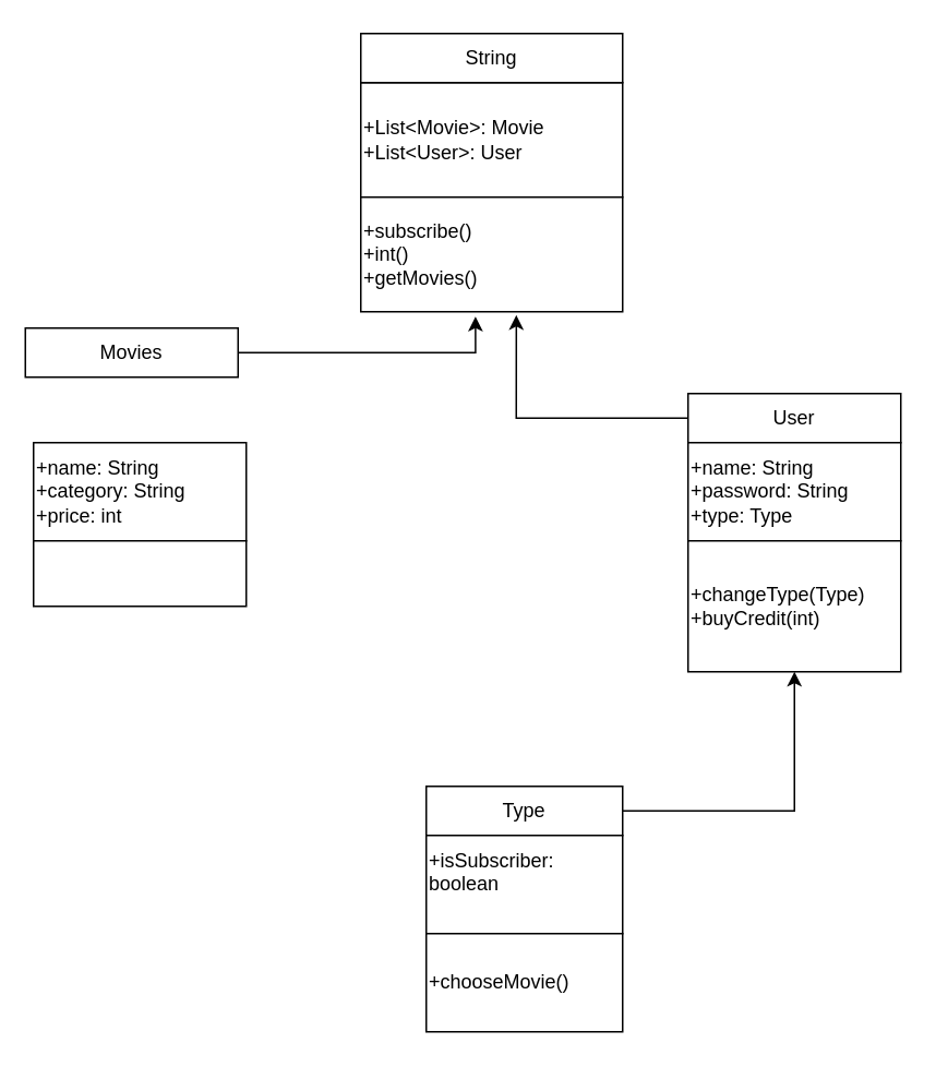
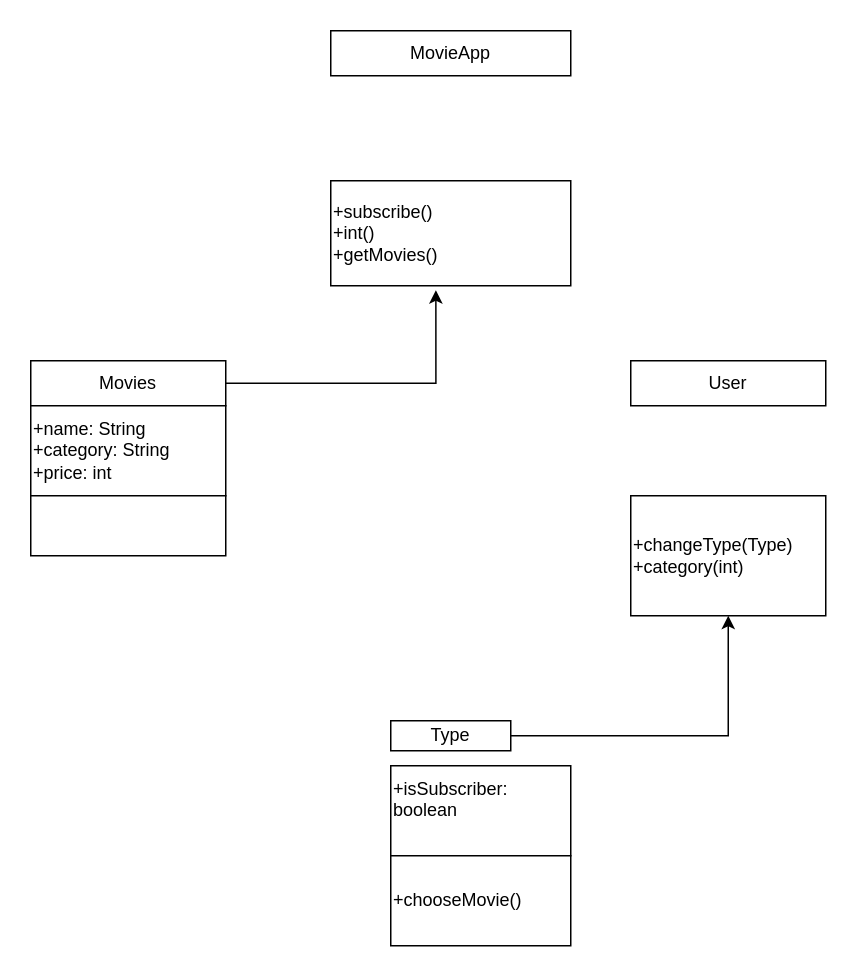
- <mxCell id="3" value="String" style="rounded=0;whiteSpace=wrap;html=1;" vertex="1" parent="1"><mxGeometry x="220" y="20" width="160" height="30" as="geometry" /></mxCell>
+ <mxCell id="3" value="MovieApp" style="rounded=0;whiteSpace=wrap;html=1;" vertex="1" parent="1"><mxGeometry x="220" y="20" width="160" height="30" as="geometry" /></mxCell>
- <mxCell id="2" value="+List&amp;lt;Movie&amp;gt;: Movie&lt;br&gt;+List&amp;lt;User&amp;gt;: User" style="rounded=0;whiteSpace=wrap;html=1;align=left;" vertex="1" parent="1"><mxGeometry x="220" y="50" width="160" height="70" as="geometry" /></mxCell>
- <mxCell id="6" value="Movies" style="rounded=0;whiteSpace=wrap;html=1;" vertex="1" parent="1"><mxGeometry x="15" y="200" width="130" height="30" as="geometry" /></mxCell>
+ <mxCell id="6" value="Movies" style="rounded=0;whiteSpace=wrap;html=1;" vertex="1" parent="1"><mxGeometry x="20" y="240" width="130" height="30" as="geometry" /></mxCell>
- <mxCell id="9" style="edgeStyle=orthogonalEdgeStyle;rounded=0;orthogonalLoop=1;jettySize=auto;html=1;entryX=0.594;entryY=1.029;entryDx=0;entryDy=0;entryPerimeter=0;" edge="1" parent="1" source="10" target="4"><mxGeometry relative="1" as="geometry"><mxPoint x="330" y="210" as="targetPoint" /></mxGeometry></mxCell>
- <mxCell id="11" value="+name: String&lt;br&gt;+password: String&lt;br&gt;+type: Type" style="rounded=0;whiteSpace=wrap;html=1;align=left;" vertex="1" parent="1"><mxGeometry x="420" y="270" width="130" height="60" as="geometry" /></mxCell>
- <mxCell id="12" value="+changeType(Type)&lt;br&gt;+buyCredit(int)" style="rounded=0;whiteSpace=wrap;html=1;align=left;" vertex="1" parent="1"><mxGeometry x="420" y="330" width="130" height="80" as="geometry" /></mxCell>
+ <mxCell id="12" value="+changeType(Type)&lt;br&gt;+category(int)" style="rounded=0;whiteSpace=wrap;html=1;align=left;" vertex="1" parent="1"><mxGeometry x="420" y="330" width="130" height="80" as="geometry" /></mxCell>
- <mxCell id="14" value="Type" style="rounded=0;whiteSpace=wrap;html=1;" vertex="1" parent="1"><mxGeometry x="260" y="480" width="120" height="30" as="geometry" /></mxCell>
+ <mxCell id="14" value="Type" style="rounded=0;whiteSpace=wrap;html=1;" vertex="1" parent="1"><mxGeometry x="260" y="480" width="80" height="20" as="geometry" /></mxCell>
